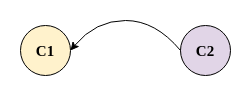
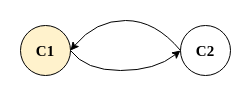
- <mxCell id="3" value="C2" style="ellipse;whiteSpace=wrap;html=1;aspect=fixed;align=center;fontFamily=Verdana;fontStyle=1;fontSize=15;fillColor=#e1d5e7;" vertex="1" parent="1"><mxGeometry x="180" y="25" width="50" height="50" as="geometry" /></mxCell>
+ <mxCell id="3" value="C2" style="ellipse;whiteSpace=wrap;html=1;aspect=fixed;align=center;fontFamily=Verdana;fontStyle=1;fontSize=15;" vertex="1" parent="1"><mxGeometry x="180" y="25" width="50" height="50" as="geometry" /></mxCell>
+ <mxCell id="4" value="" style="curved=1;endArrow=classic;html=1;fontFamily=Verdana;fontSize=15;exitX=1;exitY=0.5;exitDx=0;exitDy=0;entryX=0;entryY=0.5;entryDx=0;entryDy=0;" edge="1" parent="1" source="2" target="3"><mxGeometry width="50" height="50" relative="1" as="geometry"><mxPoint x="115" y="40" as="sourcePoint" /><mxPoint x="155" y="-70" as="targetPoint" /><Array as="points"><mxPoint x="85" y="70" /><mxPoint x="155" y="70" /></Array></mxGeometry></mxCell>
